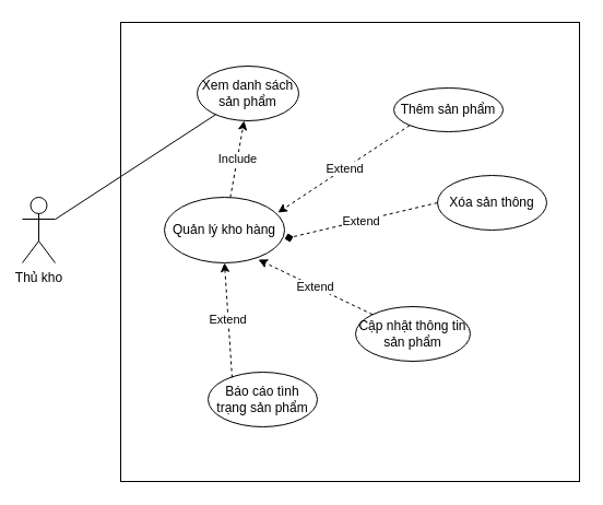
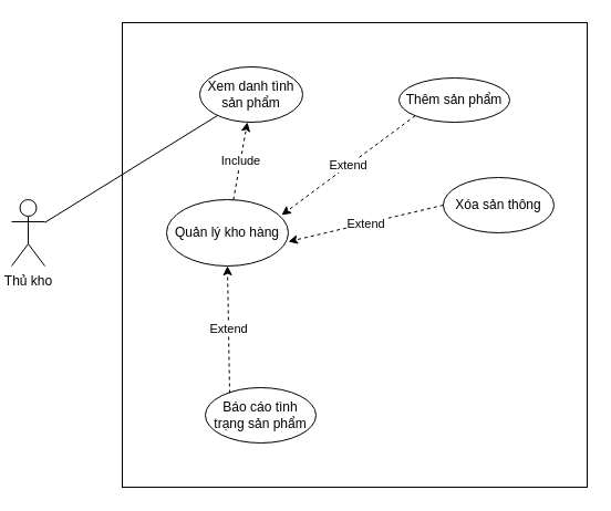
- <mxCell id="10" value="Xem danh sách sản phẩm" style="ellipse;whiteSpace=wrap;html=1;fillColor=none;" vertex="1" parent="1"><mxGeometry x="180" y="60" width="93" height="50" as="geometry" /></mxCell>
+ <mxCell id="10" value="Xem danh tình sản phẩm" style="ellipse;whiteSpace=wrap;html=1;fillColor=none;" vertex="1" parent="1"><mxGeometry x="180" y="60" width="93" height="50" as="geometry" /></mxCell>
- <mxCell id="6" value="Thêm sản phẩm" style="ellipse;whiteSpace=wrap;html=1;fillColor=none;" vertex="1" parent="1"><mxGeometry x="360" y="80" width="100" height="40" as="geometry" /></mxCell>
+ <mxCell id="6" value="Thêm sản phẩm" style="ellipse;whiteSpace=wrap;html=1;fillColor=none;" vertex="1" parent="1"><mxGeometry x="360" y="70" width="100" height="40" as="geometry" /></mxCell>
- <mxCell id="2" value="Thủ kho" style="shape=umlActor;verticalLabelPosition=bottom;verticalAlign=top;html=1;outlineConnect=0;" vertex="1" parent="1"><mxGeometry x="20" y="180" width="30" height="60" as="geometry" /></mxCell>
+ <mxCell id="2" value="Thủ kho" style="shape=umlActor;verticalLabelPosition=bottom;verticalAlign=top;html=1;outlineConnect=0;" vertex="1" parent="1"><mxGeometry x="10" y="180" width="30" height="60" as="geometry" /></mxCell>
- <mxCell id="12" value="Extend" style="endArrow=diamond;html=1;dashed=1;exitX=0;exitY=0.5;exitDx=0;exitDy=0;entryX=1;entryY=0.633;entryDx=0;entryDy=0;entryPerimeter=0;" edge="1" parent="1" source="7" target="4"><mxGeometry width="50" height="50" relative="1" as="geometry"><mxPoint x="380" y="170" as="sourcePoint" /><mxPoint x="273.95" y="213.98" as="targetPoint" /></mxGeometry></mxCell>
+ <mxCell id="12" value="Extend" style="endArrow=classic;html=1;dashed=1;exitX=0;exitY=0.5;exitDx=0;exitDy=0;entryX=1;entryY=0.633;entryDx=0;entryDy=0;entryPerimeter=0;" edge="1" parent="1" source="7" target="4"><mxGeometry width="50" height="50" relative="1" as="geometry"><mxPoint x="380" y="170" as="sourcePoint" /><mxPoint x="273.95" y="213.98" as="targetPoint" /></mxGeometry></mxCell>
- <mxCell id="14" value="Extend" style="endArrow=classic;html=1;dashed=1;exitX=0;exitY=0;exitDx=0;exitDy=0;entryX=0.782;entryY=0.95;entryDx=0;entryDy=0;entryPerimeter=0;" edge="1" parent="1" source="8" target="4"><mxGeometry width="50" height="50" relative="1" as="geometry"><mxPoint x="400" y="190" as="sourcePoint" /><mxPoint x="293.95" y="233.98" as="targetPoint" /></mxGeometry></mxCell>
- <mxCell id="8" value="Cập nhật&amp;nbsp;thông tin sản phẩm" style="ellipse;whiteSpace=wrap;html=1;fillColor=none;" vertex="1" parent="1"><mxGeometry x="325" y="280" width="105" height="50" as="geometry" /></mxCell>
- <mxCell id="9" value="Báo cáo tình trạng sản phẩm" style="ellipse;whiteSpace=wrap;html=1;fillColor=none;" vertex="1" parent="1"><mxGeometry x="190" y="340" width="100" height="50" as="geometry" /></mxCell>
+ <mxCell id="9" value="Báo cáo tình trạng sản phẩm" style="ellipse;whiteSpace=wrap;html=1;fillColor=none;" vertex="1" parent="1"><mxGeometry x="185" y="350" width="100" height="50" as="geometry" /></mxCell>
